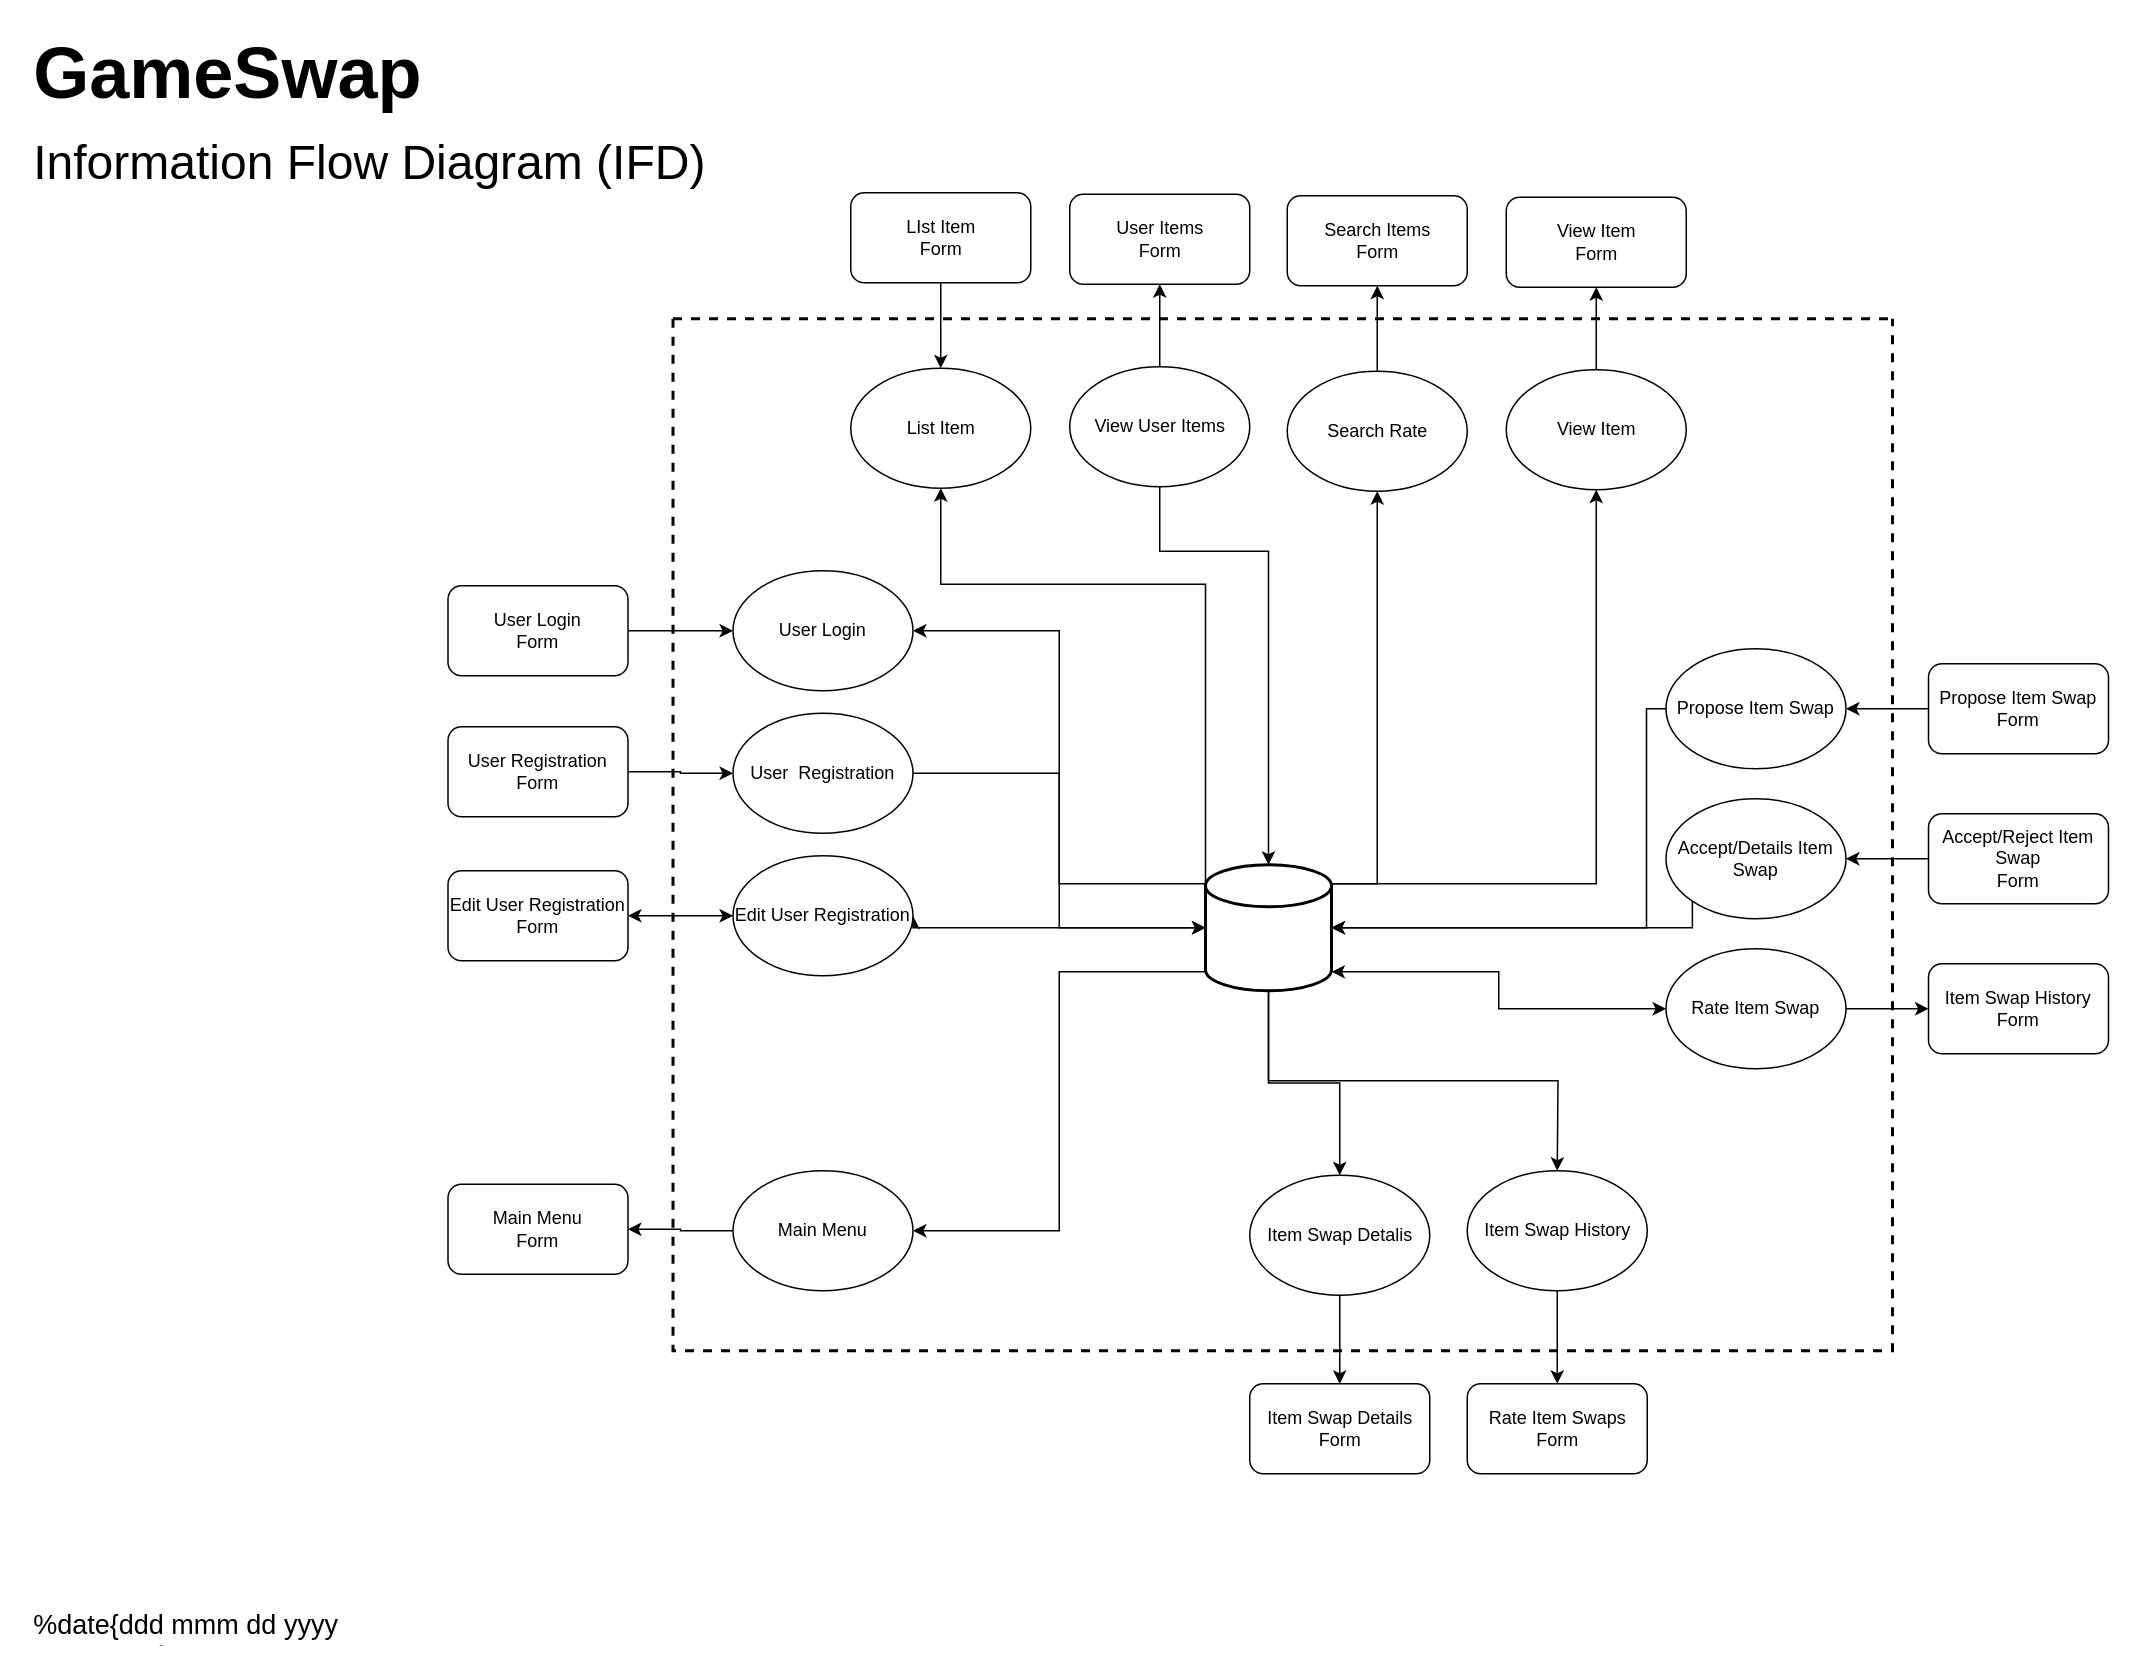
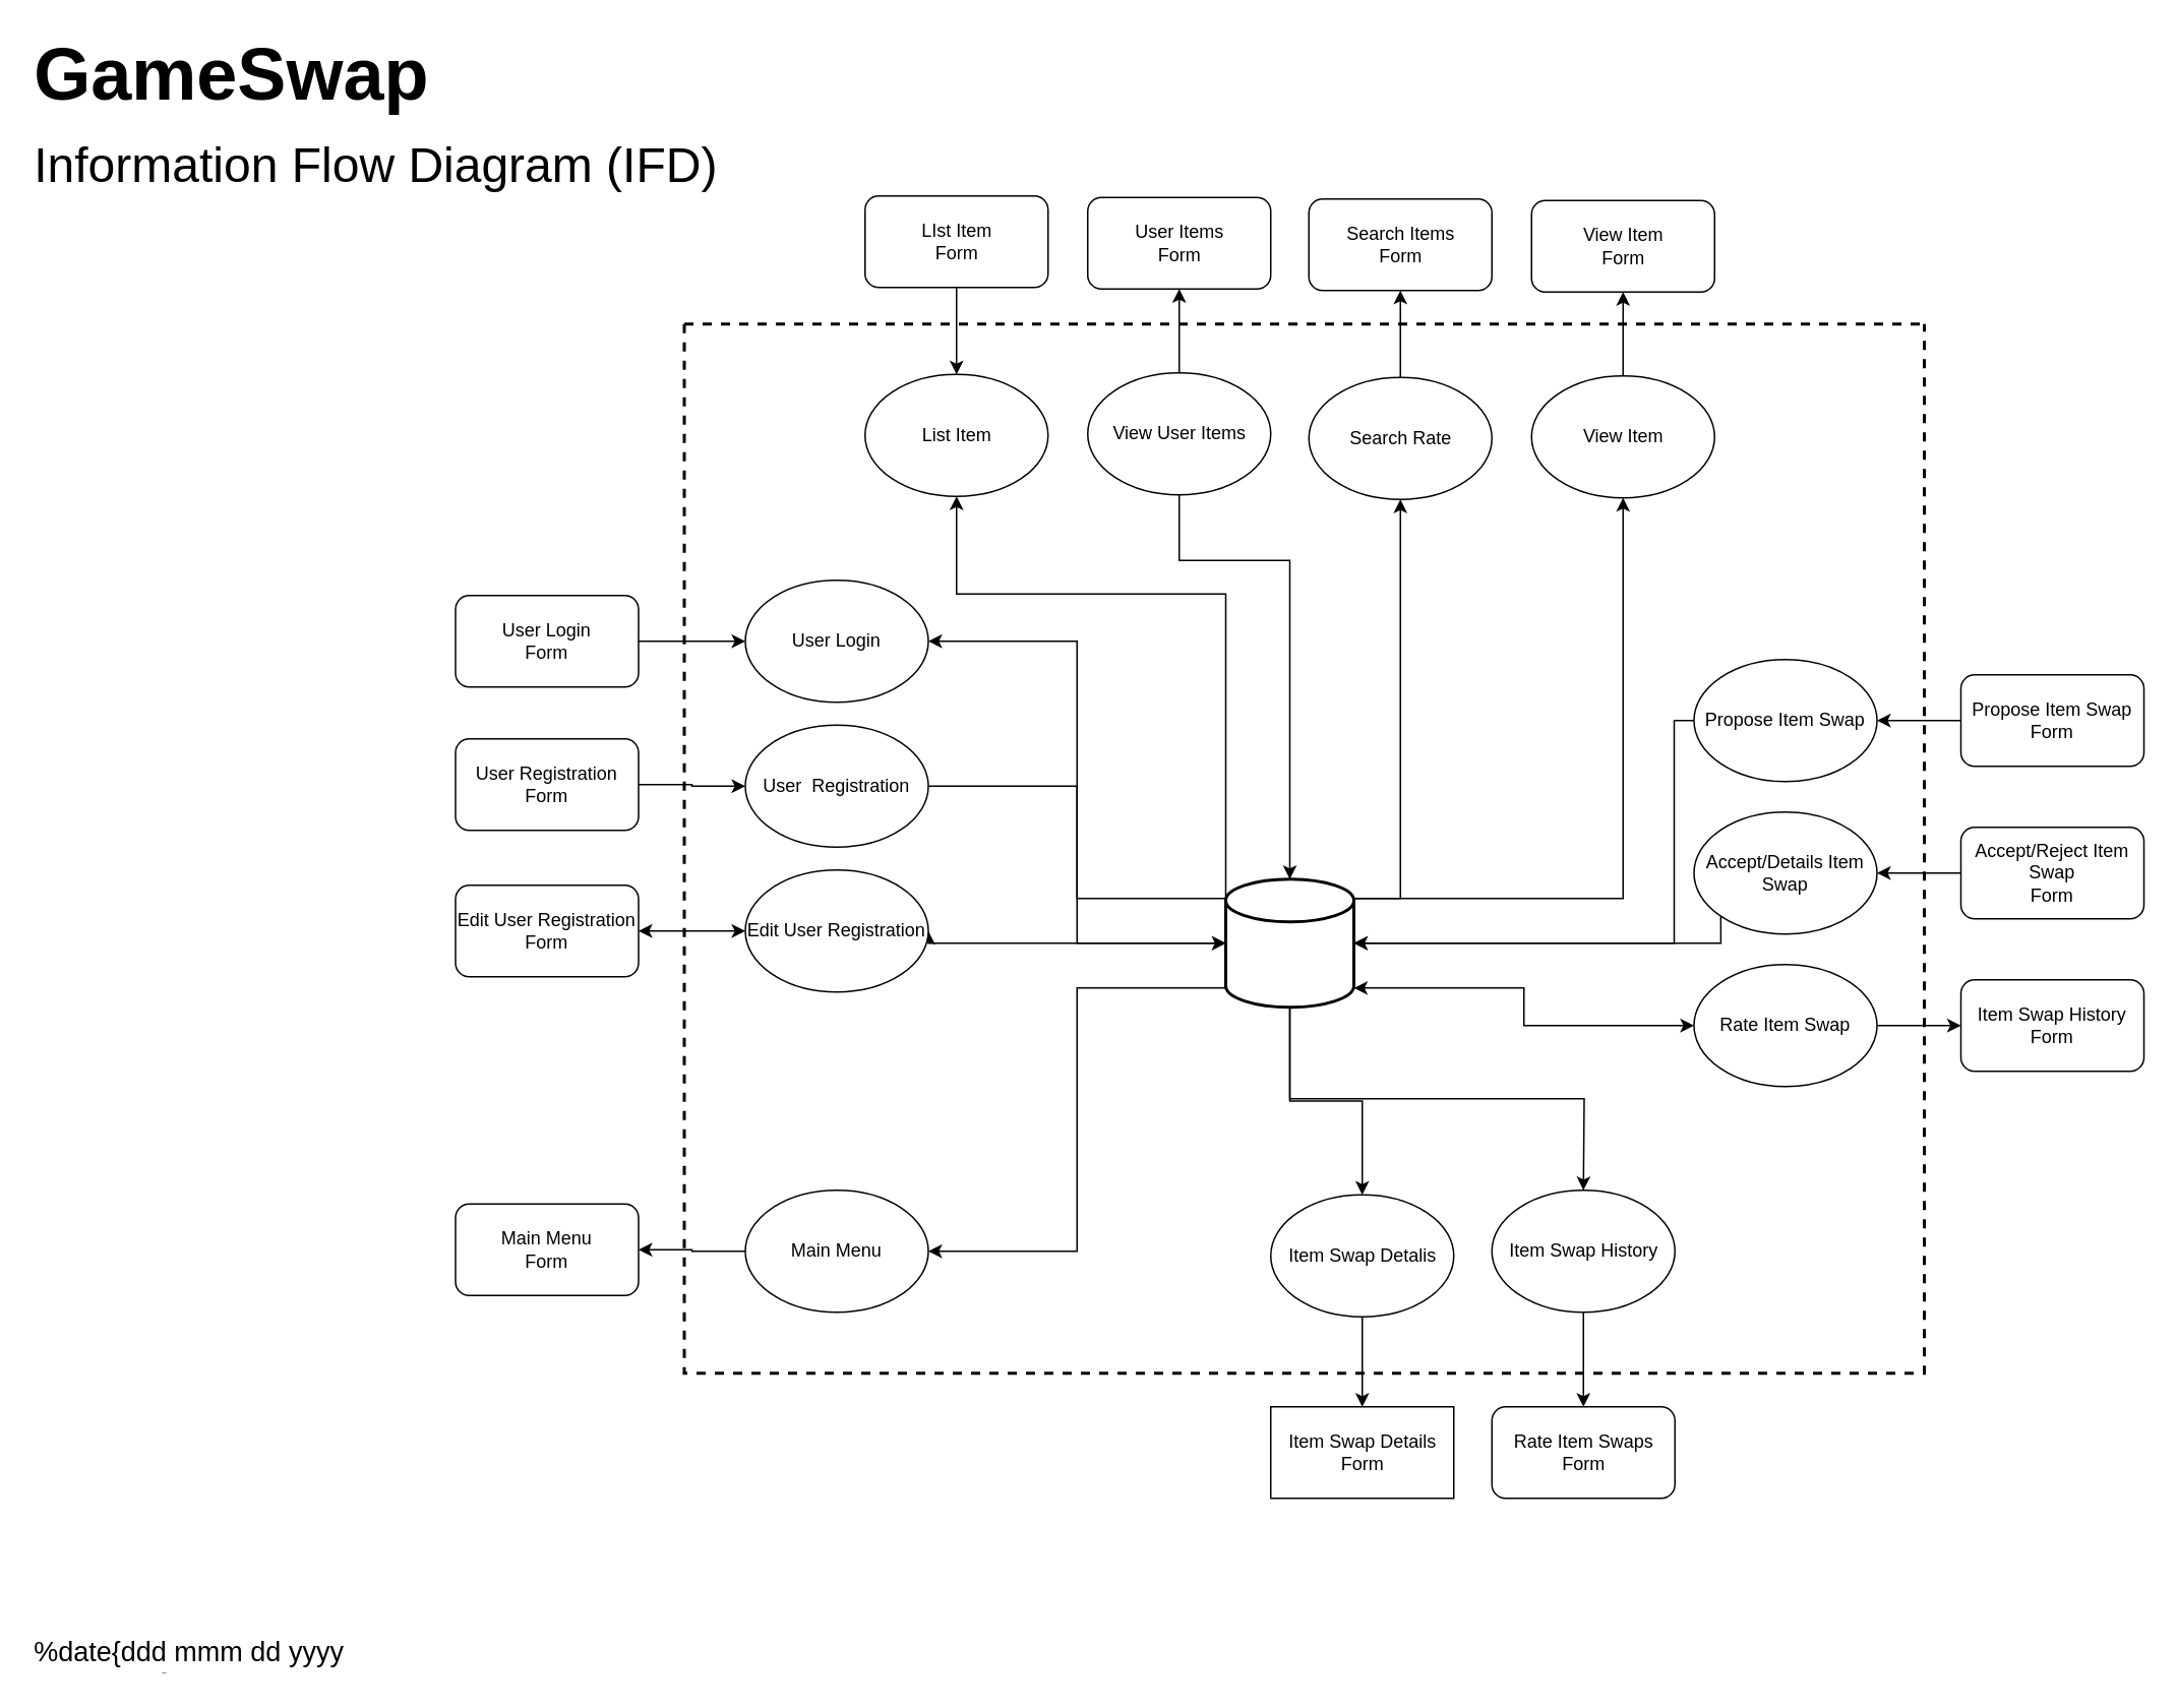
- <mxCell id="22" value="Item Swap Details&lt;br&gt;Form" style="rounded=1;whiteSpace=wrap;html=1;" parent="1" vertex="1"><mxGeometry x="832.5" y="922" width="120" height="60" as="geometry" /></mxCell>
+ <mxCell id="22" value="Item Swap Details&lt;br&gt;Form" style="whiteSpace=wrap;html=1;rounded=0;" parent="1" vertex="1"><mxGeometry x="832.5" y="922" width="120" height="60" as="geometry" /></mxCell>
